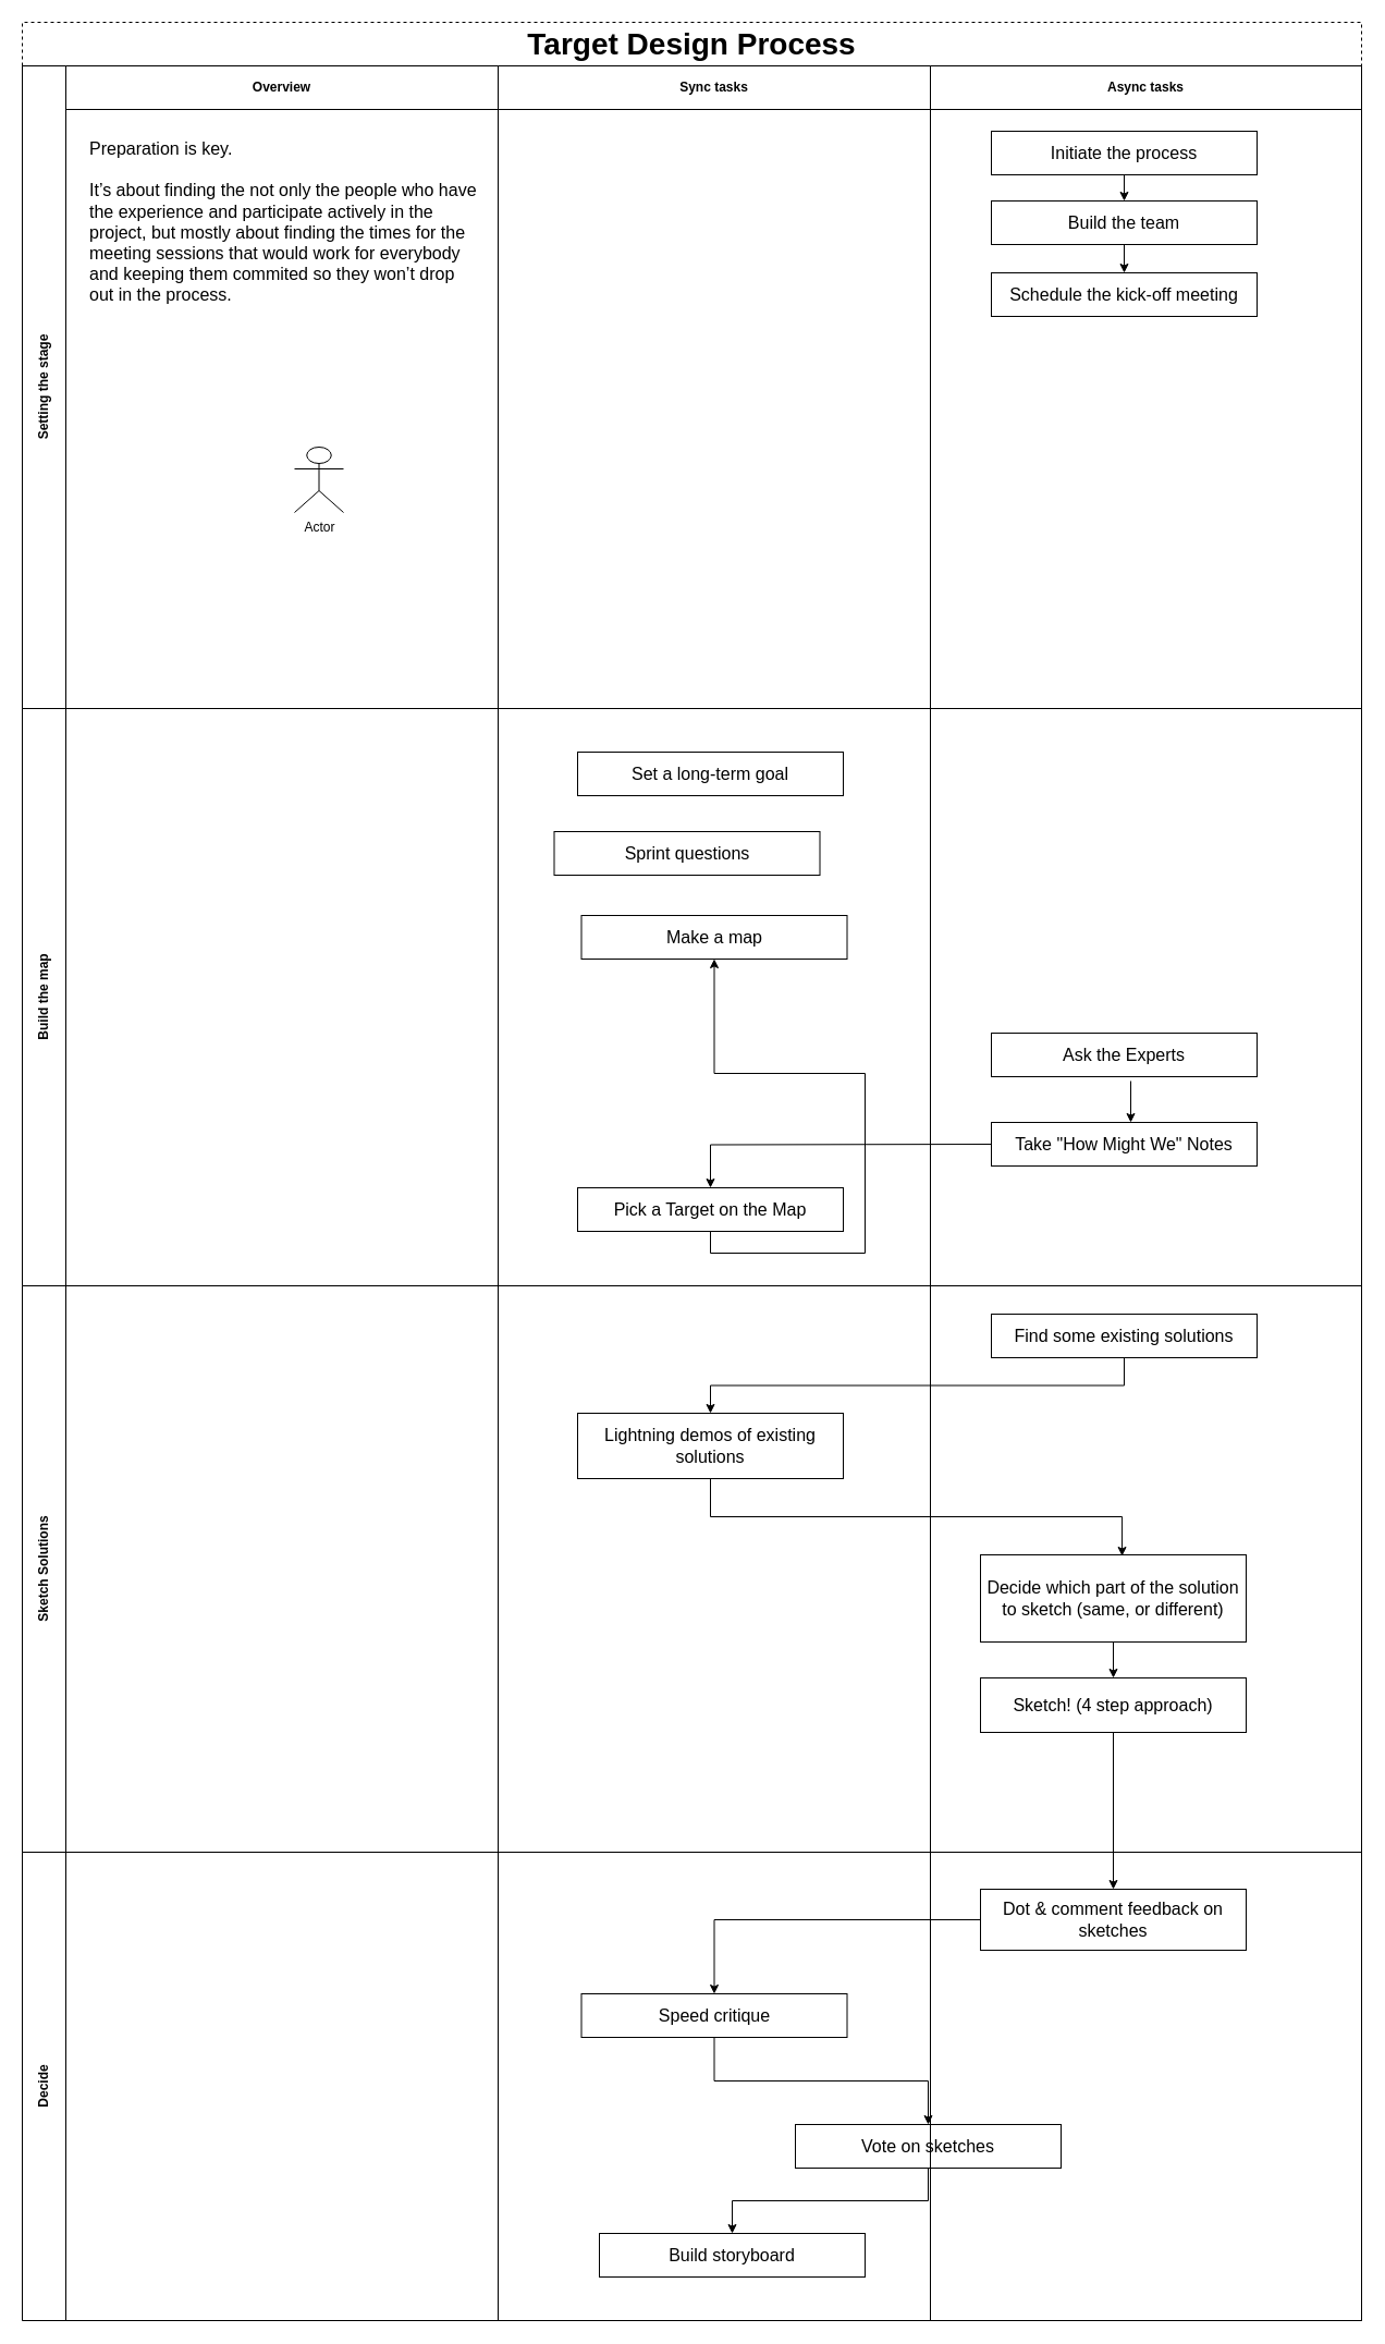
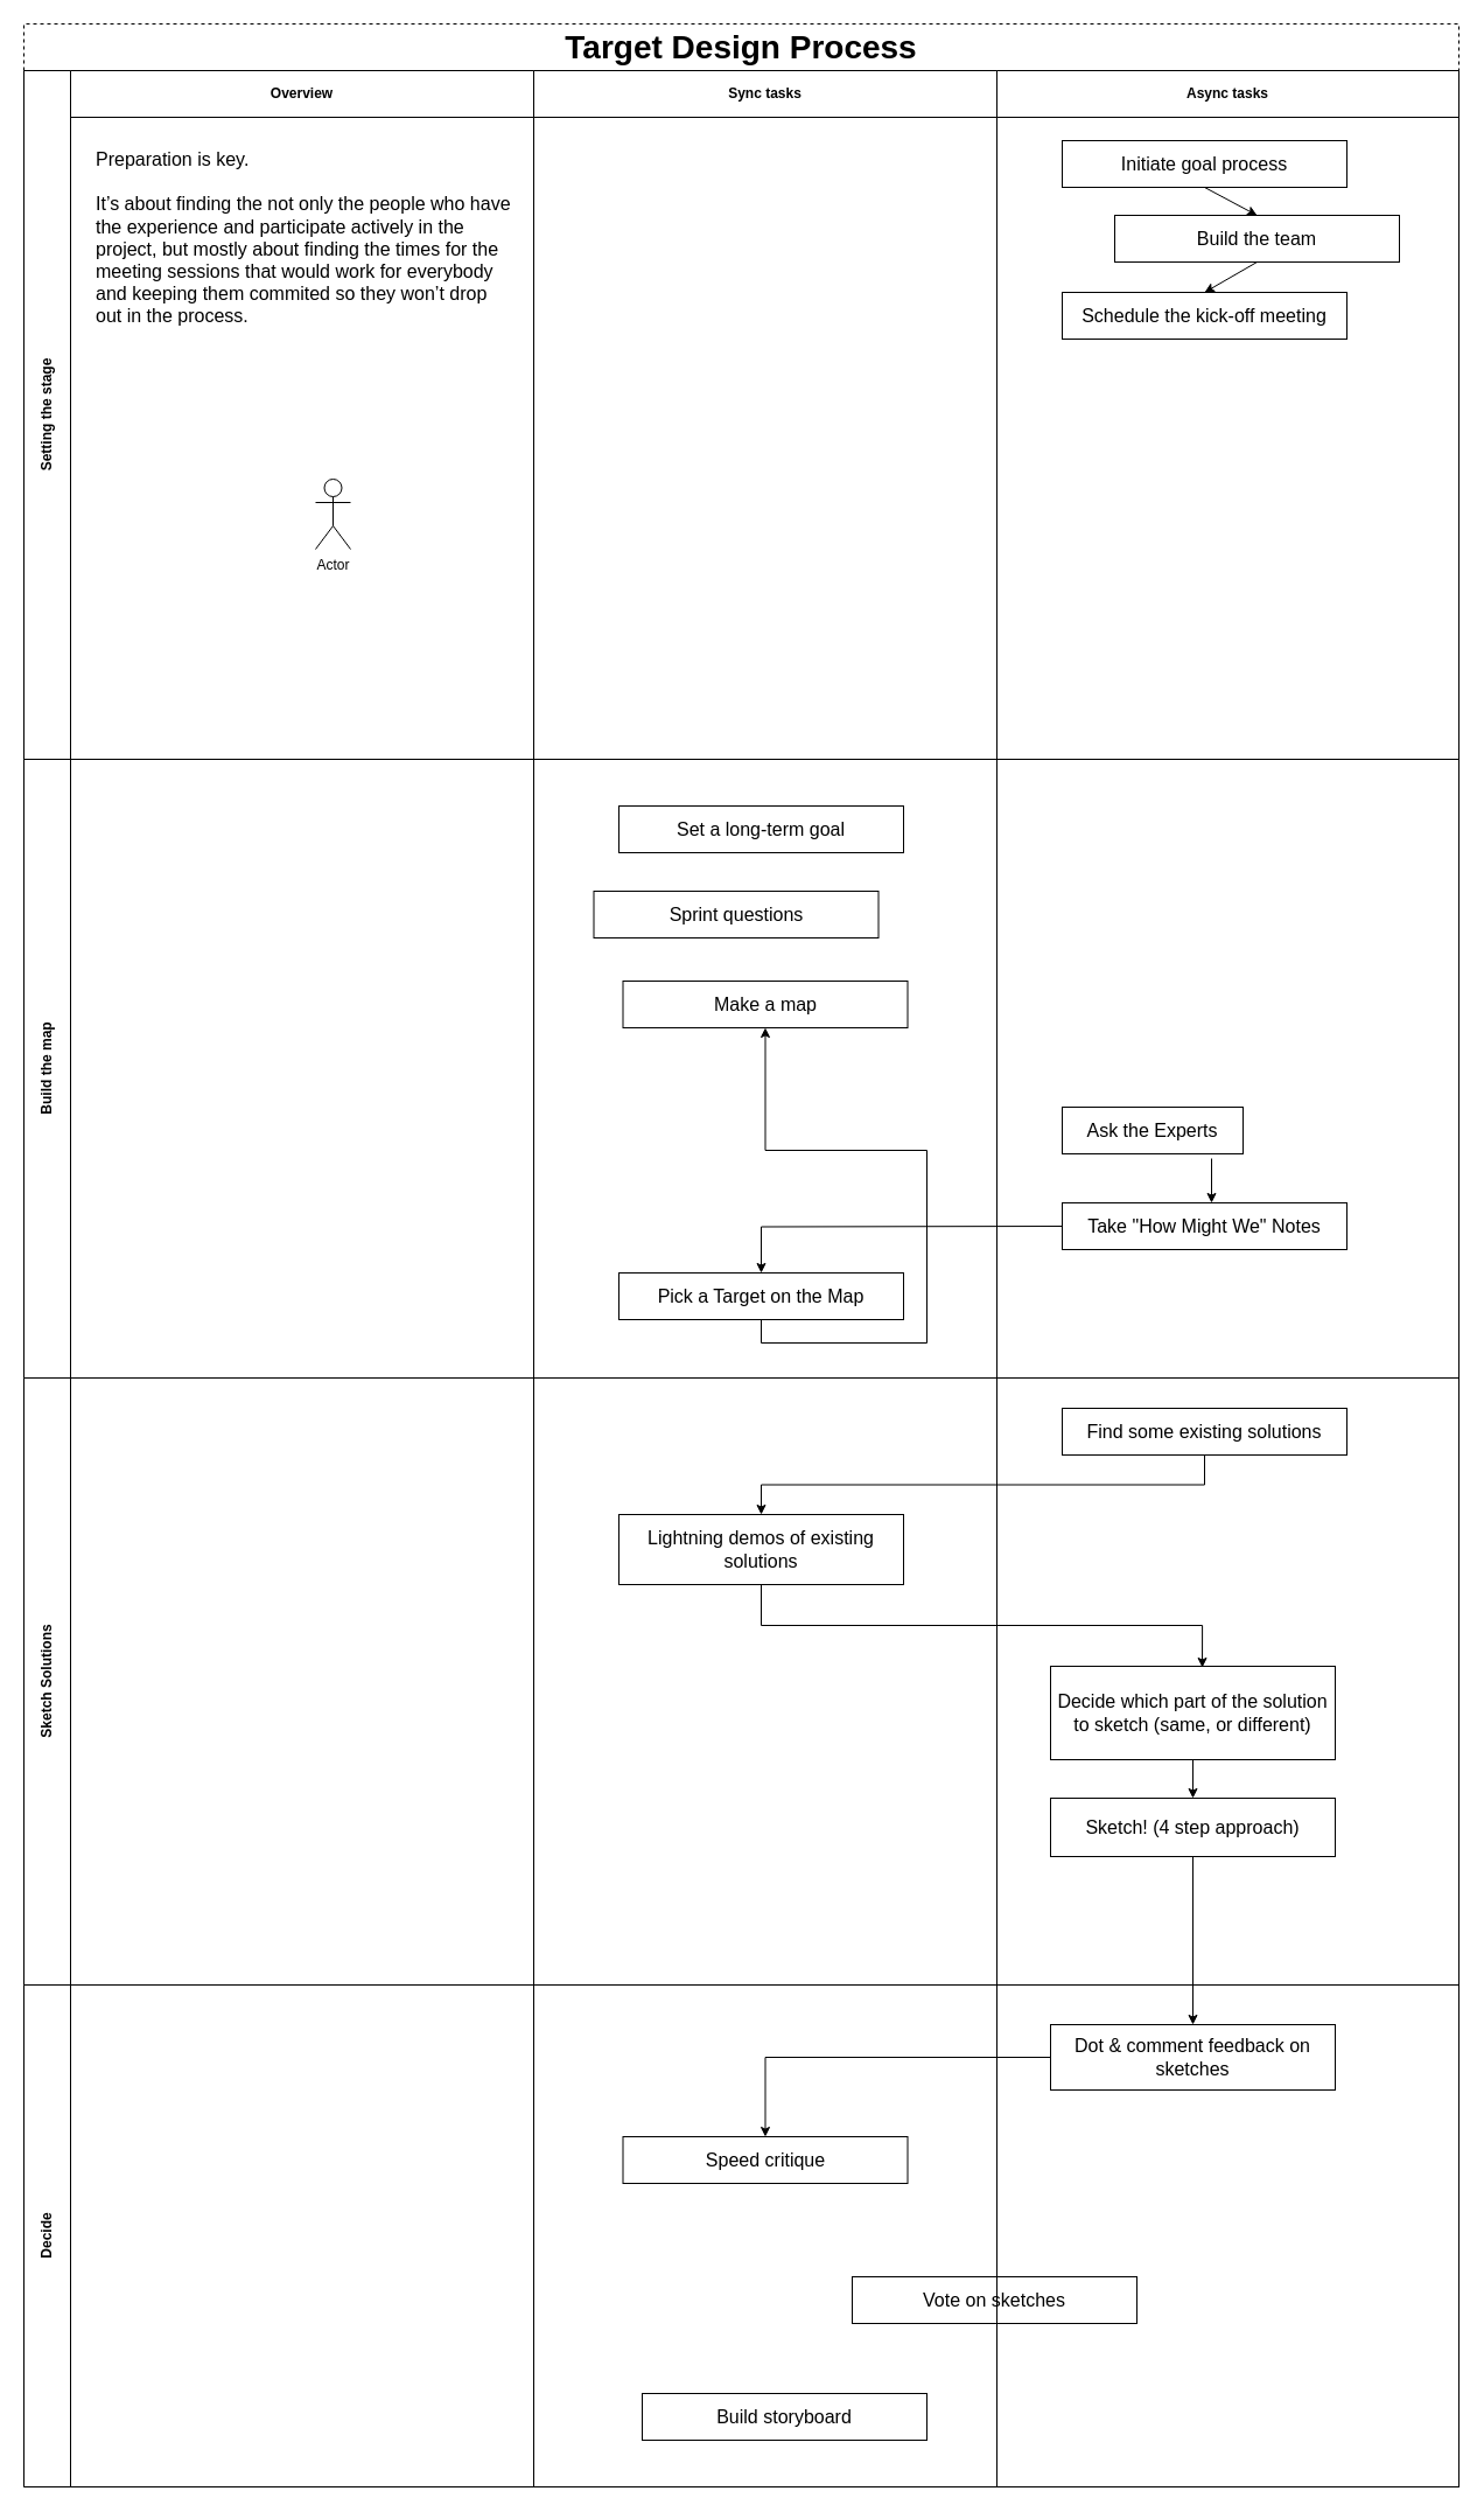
- <mxCell id="8" value="Initiate the process" style="rounded=0;whiteSpace=wrap;html=1;fillColor=none;fontFamily=Helvetica;fontSize=16;" parent="7" vertex="1"><mxGeometry x="56" y="60" width="244" height="40" as="geometry" /></mxCell>
+ <mxCell id="8" value="Initiate goal process" style="rounded=0;whiteSpace=wrap;html=1;fillColor=none;fontFamily=Helvetica;fontSize=16;" parent="7" vertex="1"><mxGeometry x="56" y="60" width="244" height="40" as="geometry" /></mxCell>
- <mxCell id="9" value="Build the team" style="rounded=0;whiteSpace=wrap;html=1;fillColor=none;fontFamily=Helvetica;fontSize=16;" parent="7" vertex="1"><mxGeometry x="56" y="124" width="244" height="40" as="geometry" /></mxCell>
+ <mxCell id="9" value="Build the team" style="rounded=0;whiteSpace=wrap;html=1;fillColor=none;fontFamily=Helvetica;fontSize=16;" parent="7" vertex="1"><mxGeometry x="101" y="124" width="244" height="40" as="geometry" /></mxCell>
- <mxCell id="5" value="Actor" style="shape=umlActor;verticalLabelPosition=bottom;labelBackgroundColor=#ffffff;verticalAlign=top;html=1;outlineConnect=0;" parent="4" vertex="1"><mxGeometry x="210" y="350" width="45" height="60" as="geometry" /></mxCell>
+ <mxCell id="5" value="Actor" style="shape=umlActor;verticalLabelPosition=bottom;labelBackgroundColor=#ffffff;verticalAlign=top;html=1;outlineConnect=0;" parent="4" vertex="1"><mxGeometry x="210" y="350" width="30" height="60" as="geometry" /></mxCell>
- <mxCell id="22" value="Ask the Experts" style="rounded=0;whiteSpace=wrap;html=1;fillColor=none;fontFamily=Helvetica;fontSize=16;" parent="21" vertex="1"><mxGeometry x="56" y="298" width="244" height="40" as="geometry" /></mxCell>
+ <mxCell id="22" value="Ask the Experts" style="rounded=0;whiteSpace=wrap;html=1;fillColor=none;fontFamily=Helvetica;fontSize=16;" parent="21" vertex="1"><mxGeometry x="56" y="298" width="155" height="40" as="geometry" /></mxCell>
- <mxCell id="45" style="edgeStyle=orthogonalEdgeStyle;rounded=0;orthogonalLoop=1;jettySize=auto;html=1;entryX=0.5;entryY=0;entryDx=0;entryDy=0;" edge="1" parent="36" source="39" target="43"><mxGeometry relative="1" as="geometry" /></mxCell>
- <mxCell id="46" style="edgeStyle=orthogonalEdgeStyle;rounded=0;orthogonalLoop=1;jettySize=auto;html=1;" edge="1" parent="36" source="43" target="40"><mxGeometry relative="1" as="geometry" /></mxCell>
